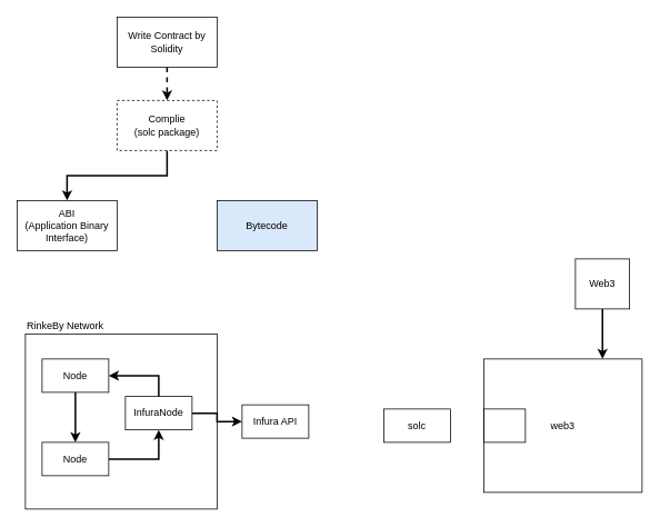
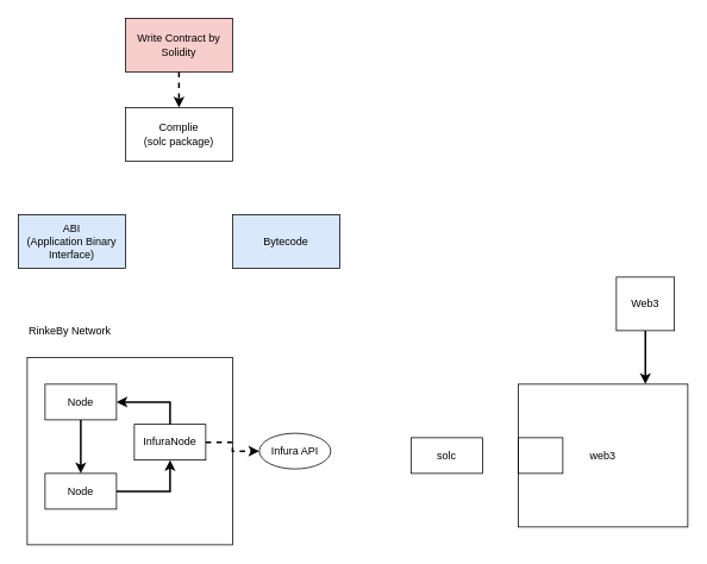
- <mxCell id="3" value="Write Contract by Solidity" style="rounded=0;whiteSpace=wrap;html=1;" vertex="1" parent="1"><mxGeometry x="140" y="20" width="120" height="60" as="geometry" /></mxCell>
+ <mxCell id="3" value="Write Contract by Solidity" style="rounded=0;whiteSpace=wrap;html=1;fillColor=#f8cecc;" vertex="1" parent="1"><mxGeometry x="140" y="20" width="120" height="60" as="geometry" /></mxCell>
- <mxCell id="5" value="Complie&lt;br&gt;(solc package)" style="rounded=0;whiteSpace=wrap;html=1;dashed=1;" vertex="1" parent="1"><mxGeometry x="140" y="120" width="120" height="60" as="geometry" /></mxCell>
+ <mxCell id="5" value="Complie&lt;br&gt;(solc package)" style="rounded=0;whiteSpace=wrap;html=1;" vertex="1" parent="1"><mxGeometry x="140" y="120" width="120" height="60" as="geometry" /></mxCell>
- <mxCell id="4" style="edgeStyle=orthogonalEdgeStyle;rounded=0;orthogonalLoop=1;jettySize=auto;html=1;strokeWidth=2;exitX=0.5;exitY=1;exitDx=0;exitDy=0;" edge="1" parent="1" source="5" target="6"><mxGeometry relative="1" as="geometry"><mxPoint x="120" y="230" as="sourcePoint" /></mxGeometry></mxCell>
- <mxCell id="6" value="ABI&lt;br&gt;(Application Binary Interface)" style="rounded=0;whiteSpace=wrap;html=1;" vertex="1" parent="1"><mxGeometry x="20" y="240" width="120" height="60" as="geometry" /></mxCell>
+ <mxCell id="6" value="ABI&lt;br&gt;(Application Binary Interface)" style="rounded=0;whiteSpace=wrap;html=1;fillColor=#dae8fc;" vertex="1" parent="1"><mxGeometry x="20" y="240" width="120" height="60" as="geometry" /></mxCell>
- <mxCell id="19" value="RinkeBy Network" style="rounded=0;whiteSpace=wrap;html=1;strokeWidth=1;fillColor=none;strokeColor=none;align=left;" vertex="1" parent="1"><mxGeometry x="30" y="380" width="130" height="20" as="geometry" /></mxCell>
+ <mxCell id="19" value="RinkeBy Network" style="rounded=0;whiteSpace=wrap;html=1;strokeWidth=1;fillColor=none;strokeColor=none;align=left;" vertex="1" parent="1"><mxGeometry x="30" y="360" width="130" height="20" as="geometry" /></mxCell>
- <mxCell id="17" style="edgeStyle=orthogonalEdgeStyle;rounded=0;orthogonalLoop=1;jettySize=auto;html=1;exitX=1;exitY=0.5;exitDx=0;exitDy=0;entryX=0;entryY=0.5;entryDx=0;entryDy=0;strokeWidth=2;" edge="1" parent="1" source="18" target="20"><mxGeometry relative="1" as="geometry" /></mxCell>
+ <mxCell id="17" style="edgeStyle=orthogonalEdgeStyle;rounded=0;orthogonalLoop=1;jettySize=auto;html=1;exitX=1;exitY=0.5;exitDx=0;exitDy=0;entryX=0;entryY=0.5;entryDx=0;entryDy=0;strokeWidth=2;dashed=1;" edge="1" parent="1" source="18" target="20"><mxGeometry relative="1" as="geometry" /></mxCell>
- <mxCell id="20" value="Infura API" style="rounded=0;whiteSpace=wrap;html=1;strokeWidth=1;fillColor=none;" vertex="1" parent="1"><mxGeometry x="290" y="485" width="80" height="40" as="geometry" /></mxCell>
+ <mxCell id="20" value="Infura API" style="ellipse;whiteSpace=wrap;html=1;strokeWidth=1;fillColor=none;" vertex="1" parent="1"><mxGeometry x="290" y="485" width="80" height="40" as="geometry" /></mxCell>
